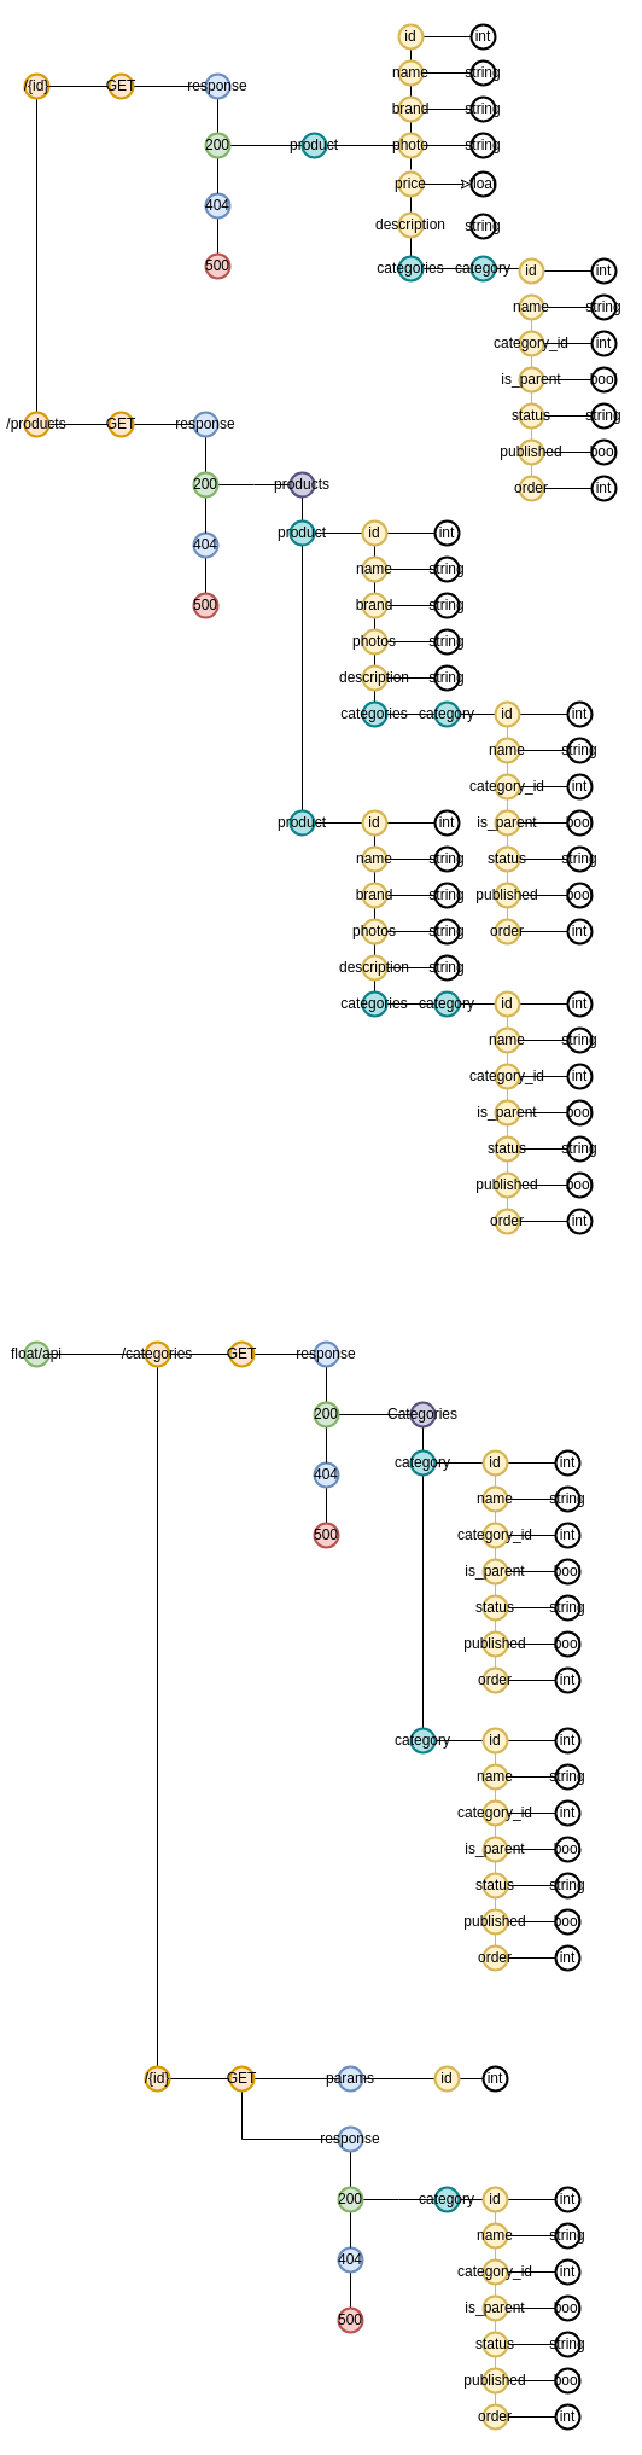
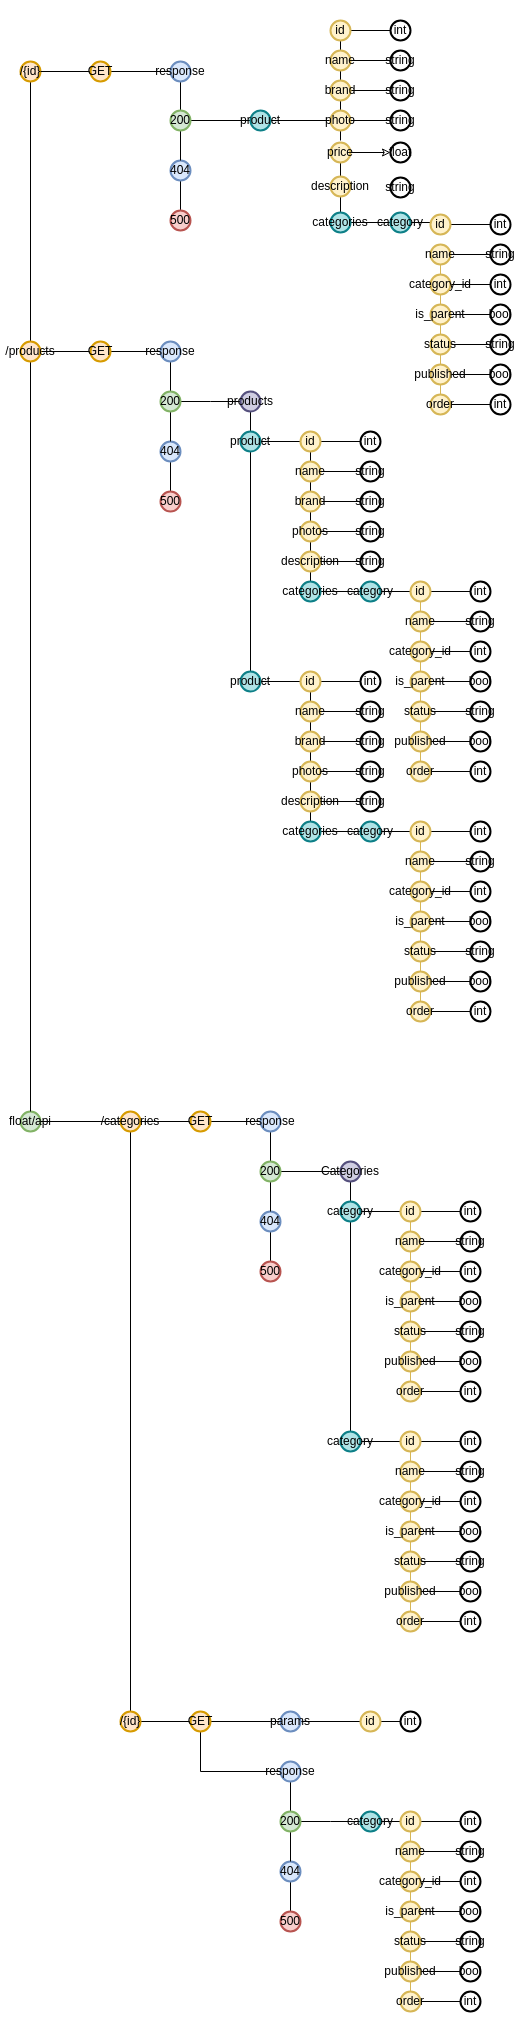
+ <mxCell id="4" style="edgeStyle=orthogonalEdgeStyle;rounded=0;orthogonalLoop=1;jettySize=auto;html=1;exitX=0.5;exitY=0;exitDx=0;exitDy=0;exitPerimeter=0;entryX=0.5;entryY=1;entryDx=0;entryDy=0;entryPerimeter=0;endArrow=none;endFill=0;" edge="1" parent="1" source="2" target="128"><mxGeometry relative="1" as="geometry" /></mxCell>
